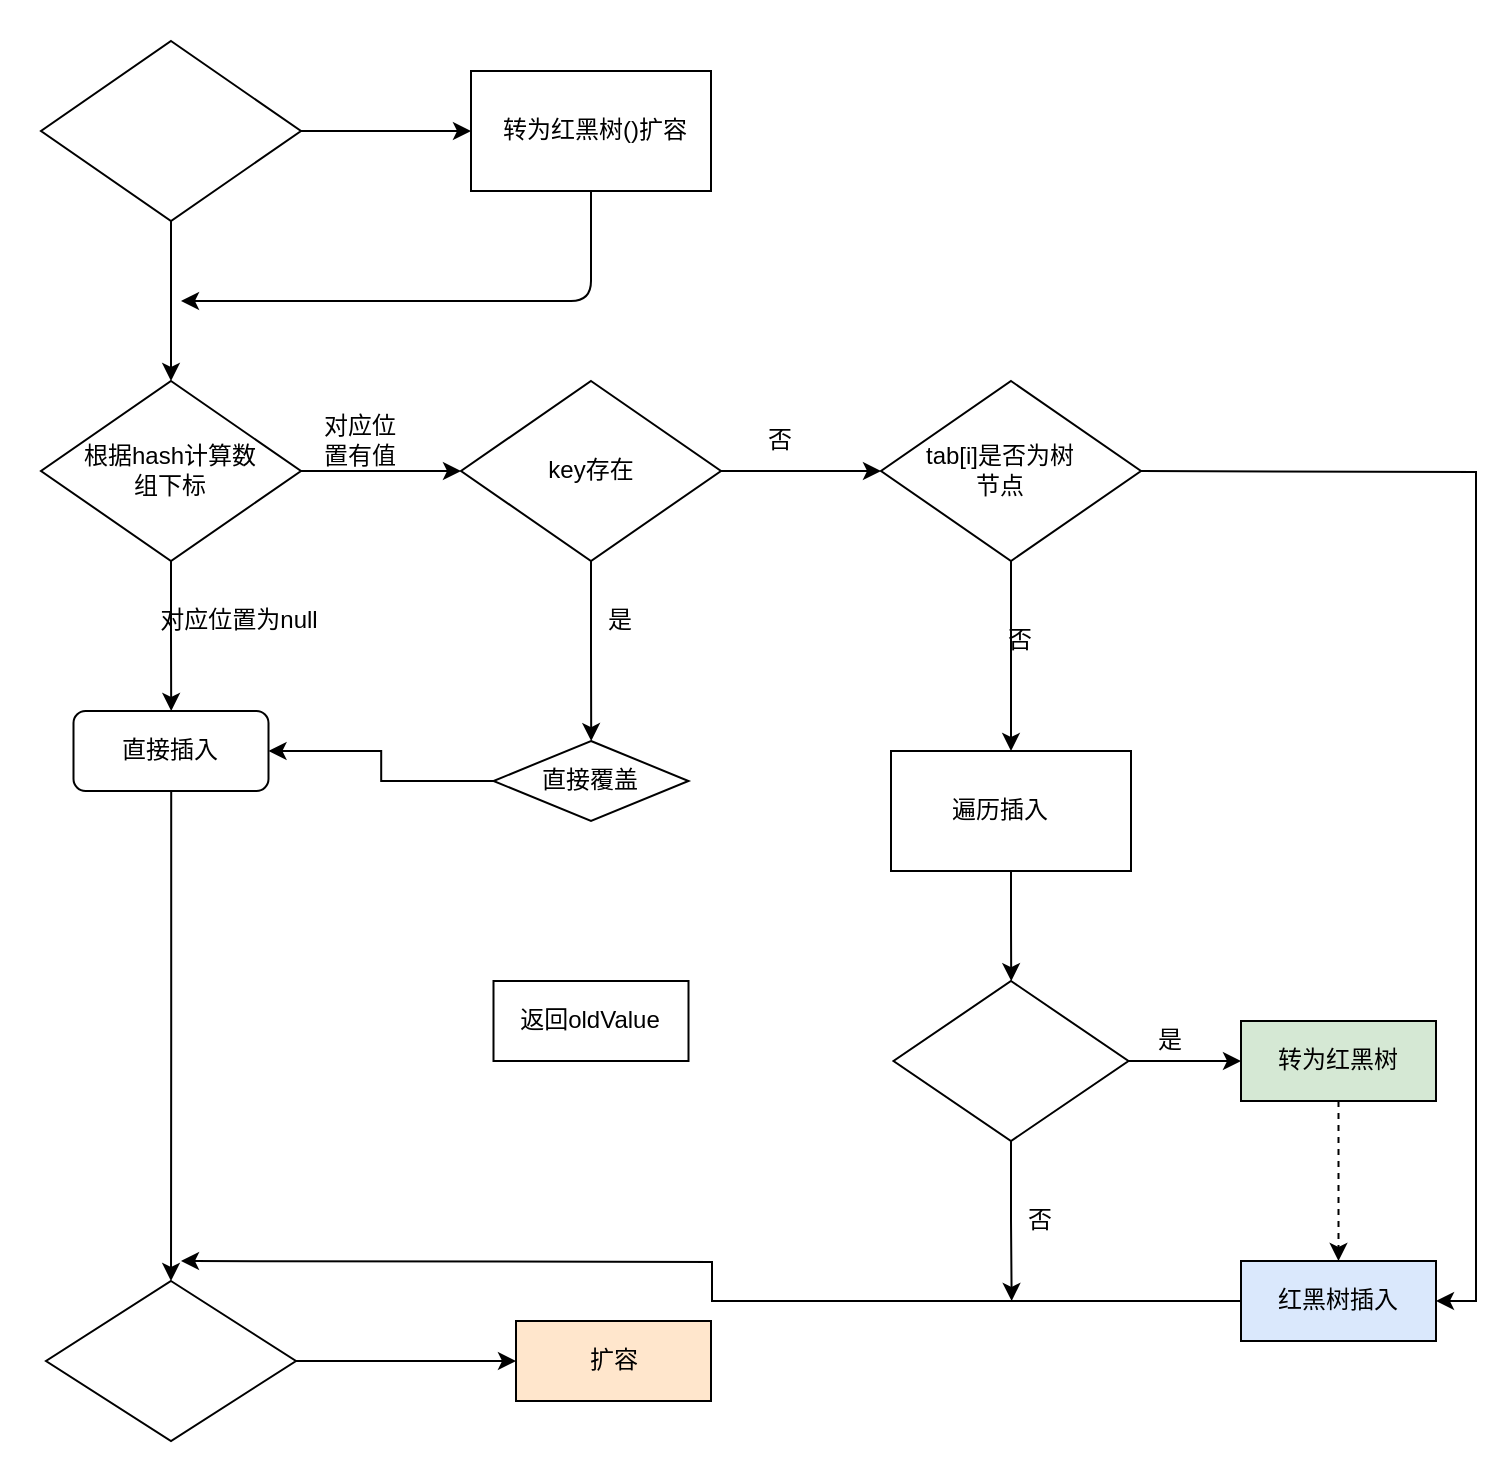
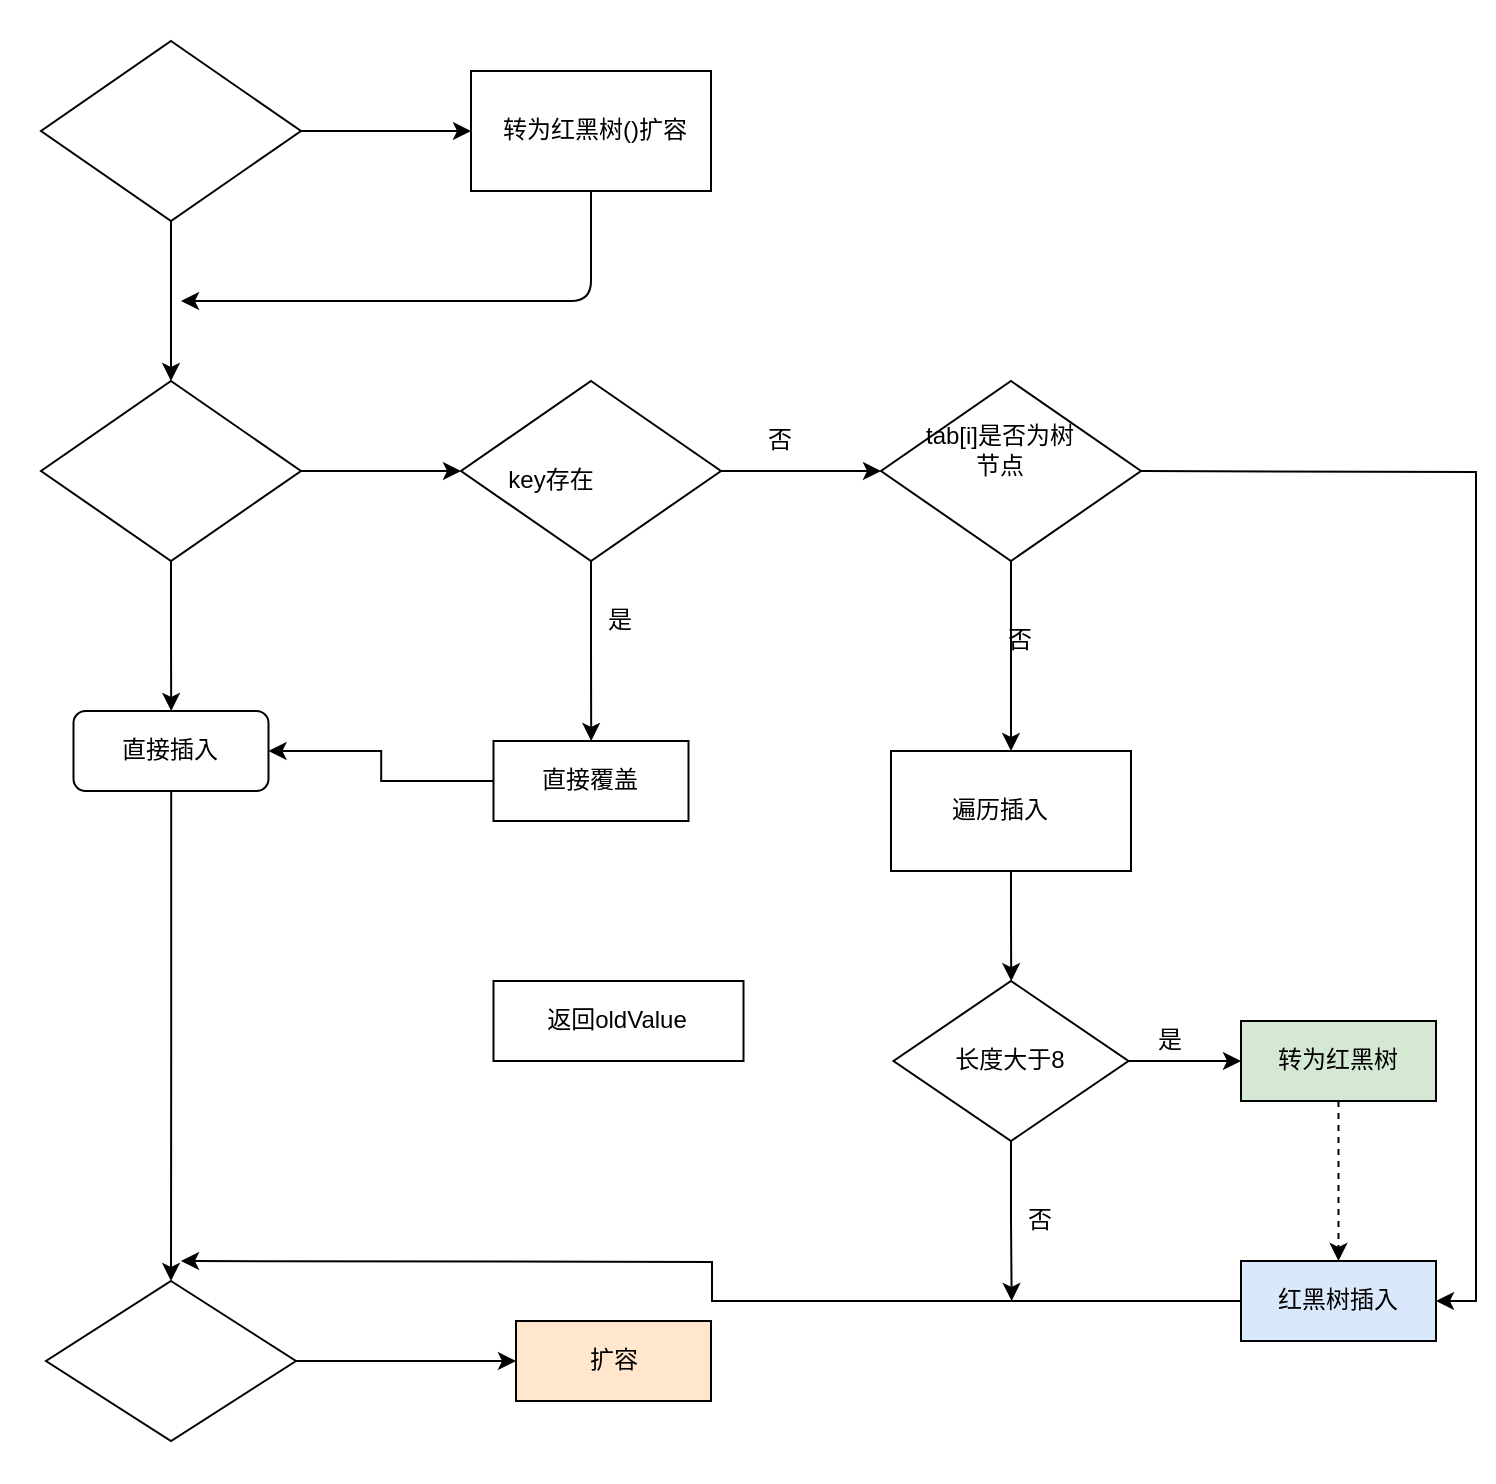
- <mxCell id="45" value="对应位置有值" style="text;html=1;strokeColor=none;fillColor=none;align=center;verticalAlign=middle;whiteSpace=wrap;rounded=0;" vertex="1" parent="1"><mxGeometry x="160" y="210" width="40" height="20" as="geometry" /></mxCell>
- <mxCell id="10" value="根据hash计算数组下标" style="text;html=1;strokeColor=none;fillColor=none;align=center;verticalAlign=middle;whiteSpace=wrap;rounded=0;" vertex="1" parent="1"><mxGeometry x="35" y="225" width="100" height="20" as="geometry" /></mxCell>
- <mxCell id="15" value="key存在" style="text;html=1;strokeColor=none;fillColor=none;align=center;verticalAlign=middle;whiteSpace=wrap;rounded=0;" vertex="1" parent="1"><mxGeometry x="257.5" y="225" width="75" height="20" as="geometry" /></mxCell>
+ <mxCell id="15" value="key存在" style="text;html=1;strokeColor=none;fillColor=none;align=center;verticalAlign=middle;whiteSpace=wrap;rounded=0;" vertex="1" parent="1"><mxGeometry x="237.5" y="230" width="75" height="20" as="geometry" /></mxCell>
- <mxCell id="19" value="tab[i]是否为树节点" style="text;html=1;strokeColor=none;fillColor=none;align=center;verticalAlign=middle;whiteSpace=wrap;rounded=0;" vertex="1" parent="1"><mxGeometry x="460" y="225" width="80" height="20" as="geometry" /></mxCell>
+ <mxCell id="19" value="tab[i]是否为树节点" style="text;html=1;strokeColor=none;fillColor=none;align=center;verticalAlign=middle;whiteSpace=wrap;rounded=0;" vertex="1" parent="1"><mxGeometry x="460" y="215" width="80" height="20" as="geometry" /></mxCell>
- <mxCell id="44" value="对应位置为null" style="text;html=1;strokeColor=none;fillColor=none;align=center;verticalAlign=middle;whiteSpace=wrap;rounded=0;" vertex="1" parent="1"><mxGeometry x="77.5" y="300" width="82.5" height="20" as="geometry" /></mxCell>
- <mxCell id="34" value="直接覆盖" style="rhombus;whiteSpace=wrap;html=1;" vertex="1" parent="1"><mxGeometry x="246.25" y="370" width="97.5" height="40" as="geometry" /></mxCell>
+ <mxCell id="34" value="直接覆盖" style="whiteSpace=wrap;html=1;" vertex="1" parent="1"><mxGeometry x="246.25" y="370" width="97.5" height="40" as="geometry" /></mxCell>
- <mxCell id="36" value="返回oldValue" style="whiteSpace=wrap;html=1;" vertex="1" parent="1"><mxGeometry x="246.25" y="490" width="97.5" height="40" as="geometry" /></mxCell>
+ <mxCell id="36" value="返回oldValue" style="whiteSpace=wrap;html=1;" vertex="1" parent="1"><mxGeometry x="246.25" y="490" width="125" height="40" as="geometry" /></mxCell>
+ <mxCell id="28" value="长度大于8" style="text;html=1;strokeColor=none;fillColor=none;align=center;verticalAlign=middle;whiteSpace=wrap;rounded=0;" vertex="1" parent="1"><mxGeometry x="470" y="520" width="70" height="20" as="geometry" /></mxCell>
